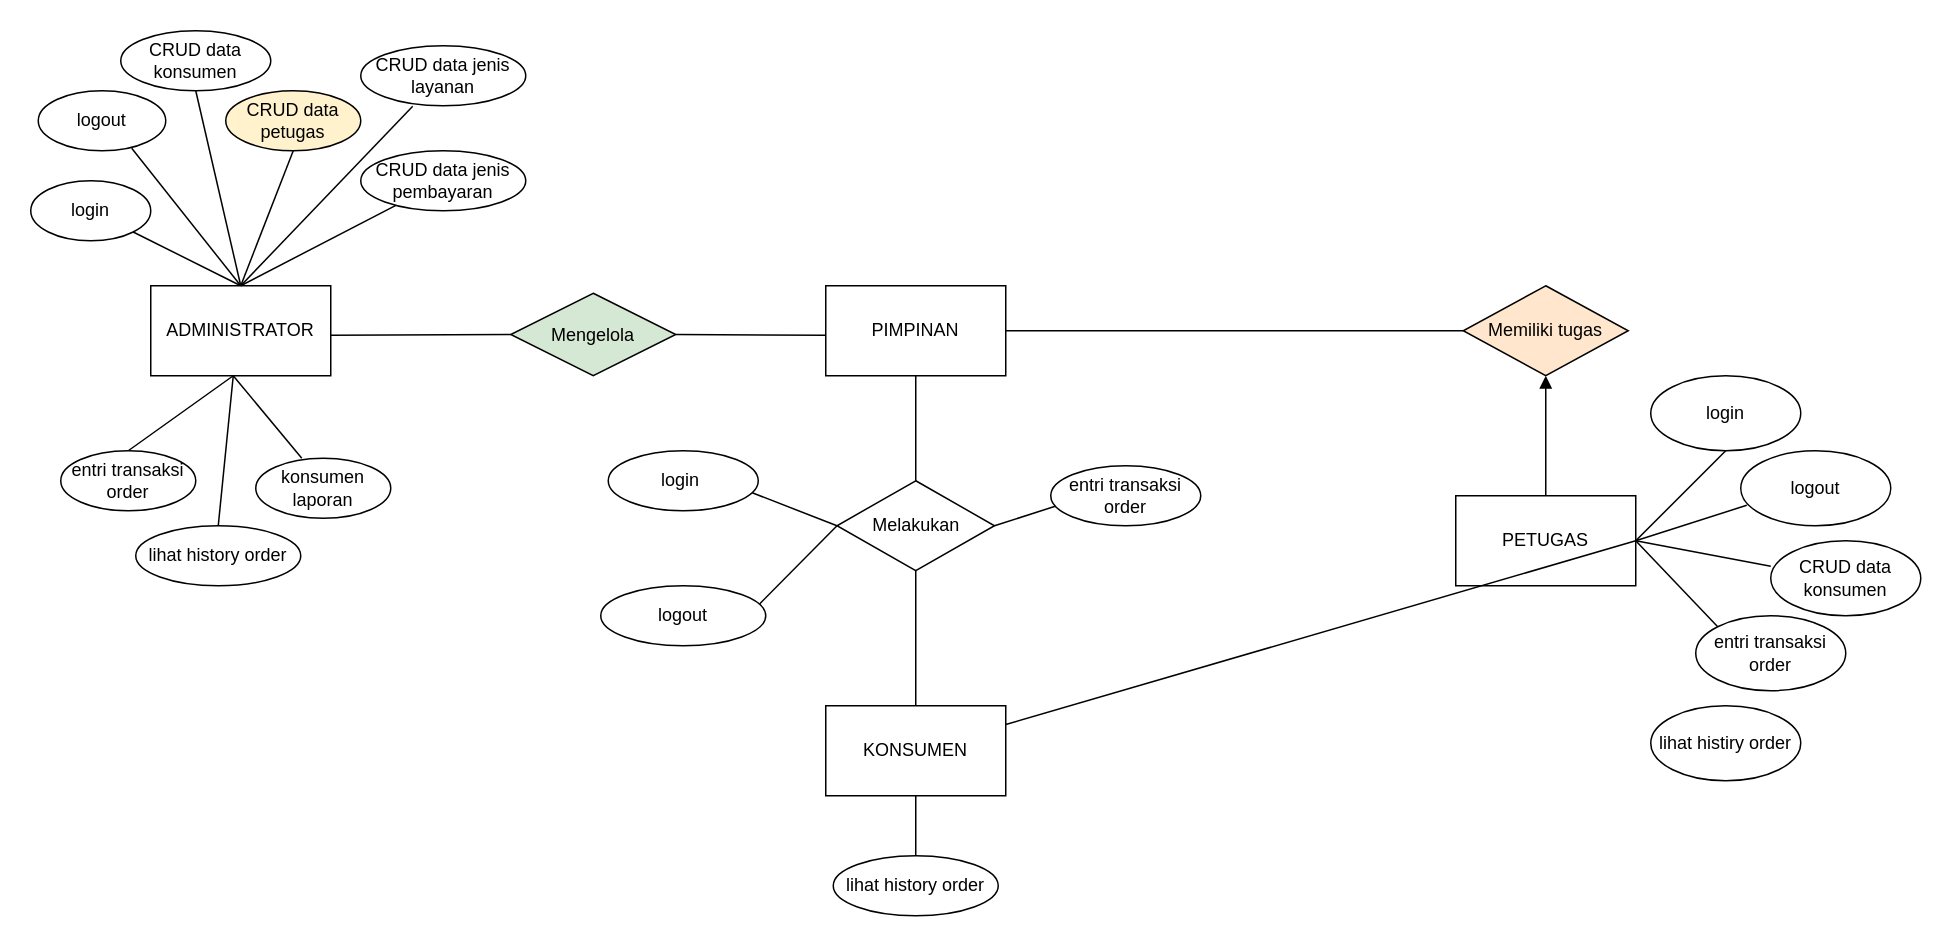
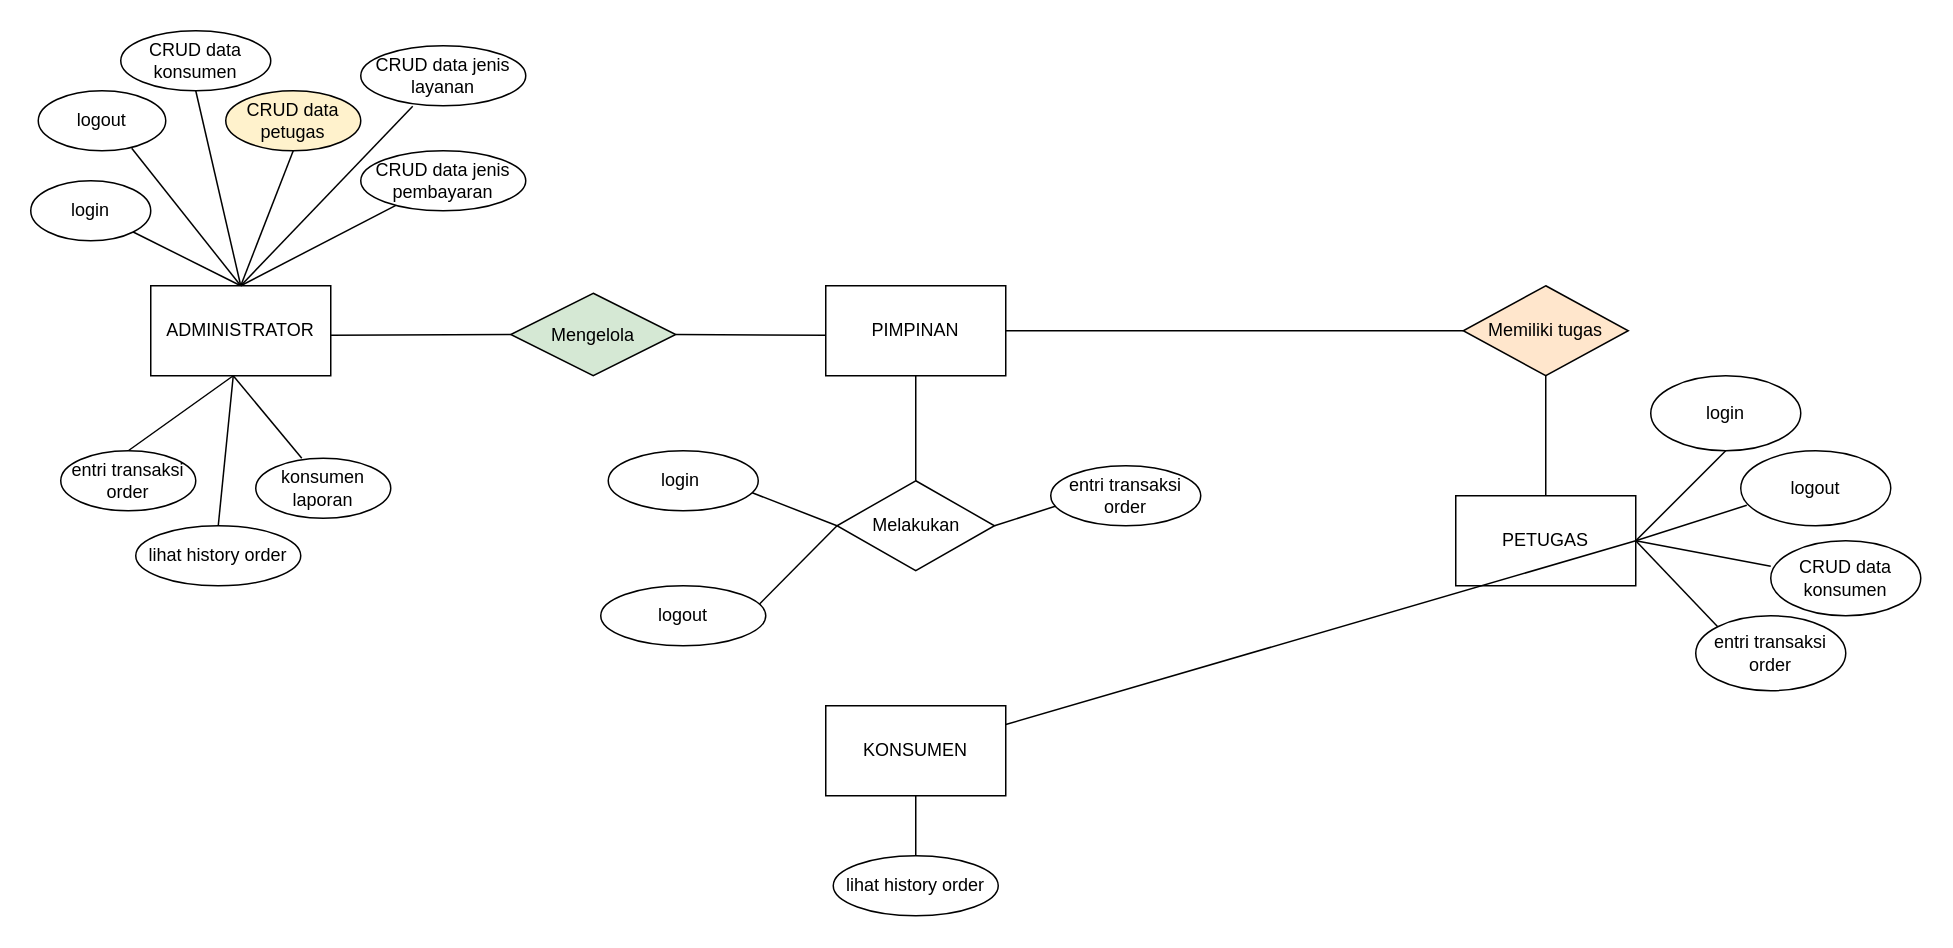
- <mxCell id="14" value="" style="endArrow=block;html=1;rounded=0;exitX=0.5;exitY=0;exitDx=0;exitDy=0;entryX=0.5;entryY=1;entryDx=0;entryDy=0;" edge="1" parent="1" source="15" target="12"><mxGeometry width="50" height="50" relative="1" as="geometry"><mxPoint x="1030" y="330" as="sourcePoint" /><mxPoint x="1025" y="260" as="targetPoint" /><Array as="points" /></mxGeometry></mxCell>
+ <mxCell id="14" value="" style="endArrow=none;html=1;rounded=0;exitX=0.5;exitY=0;exitDx=0;exitDy=0;entryX=0.5;entryY=1;entryDx=0;entryDy=0;" edge="1" parent="1" source="15" target="12"><mxGeometry width="50" height="50" relative="1" as="geometry"><mxPoint x="1030" y="330" as="sourcePoint" /><mxPoint x="1025" y="260" as="targetPoint" /><Array as="points" /></mxGeometry></mxCell>
- <mxCell id="37" value="" style="endArrow=none;html=1;rounded=0;exitX=0.5;exitY=0;exitDx=0;exitDy=0;entryX=0.5;entryY=1;entryDx=0;entryDy=0;" edge="1" parent="1" source="30" target="23"><mxGeometry width="50" height="50" relative="1" as="geometry"><mxPoint x="557.5" y="430" as="sourcePoint" /><mxPoint x="608" y="380" as="targetPoint" /><Array as="points" /></mxGeometry></mxCell>
- <mxCell id="34" value="lihat histiry order" style="ellipse;whiteSpace=wrap;html=1;" vertex="1" parent="1"><mxGeometry x="1100" y="470" width="100" height="50" as="geometry" /></mxCell>
